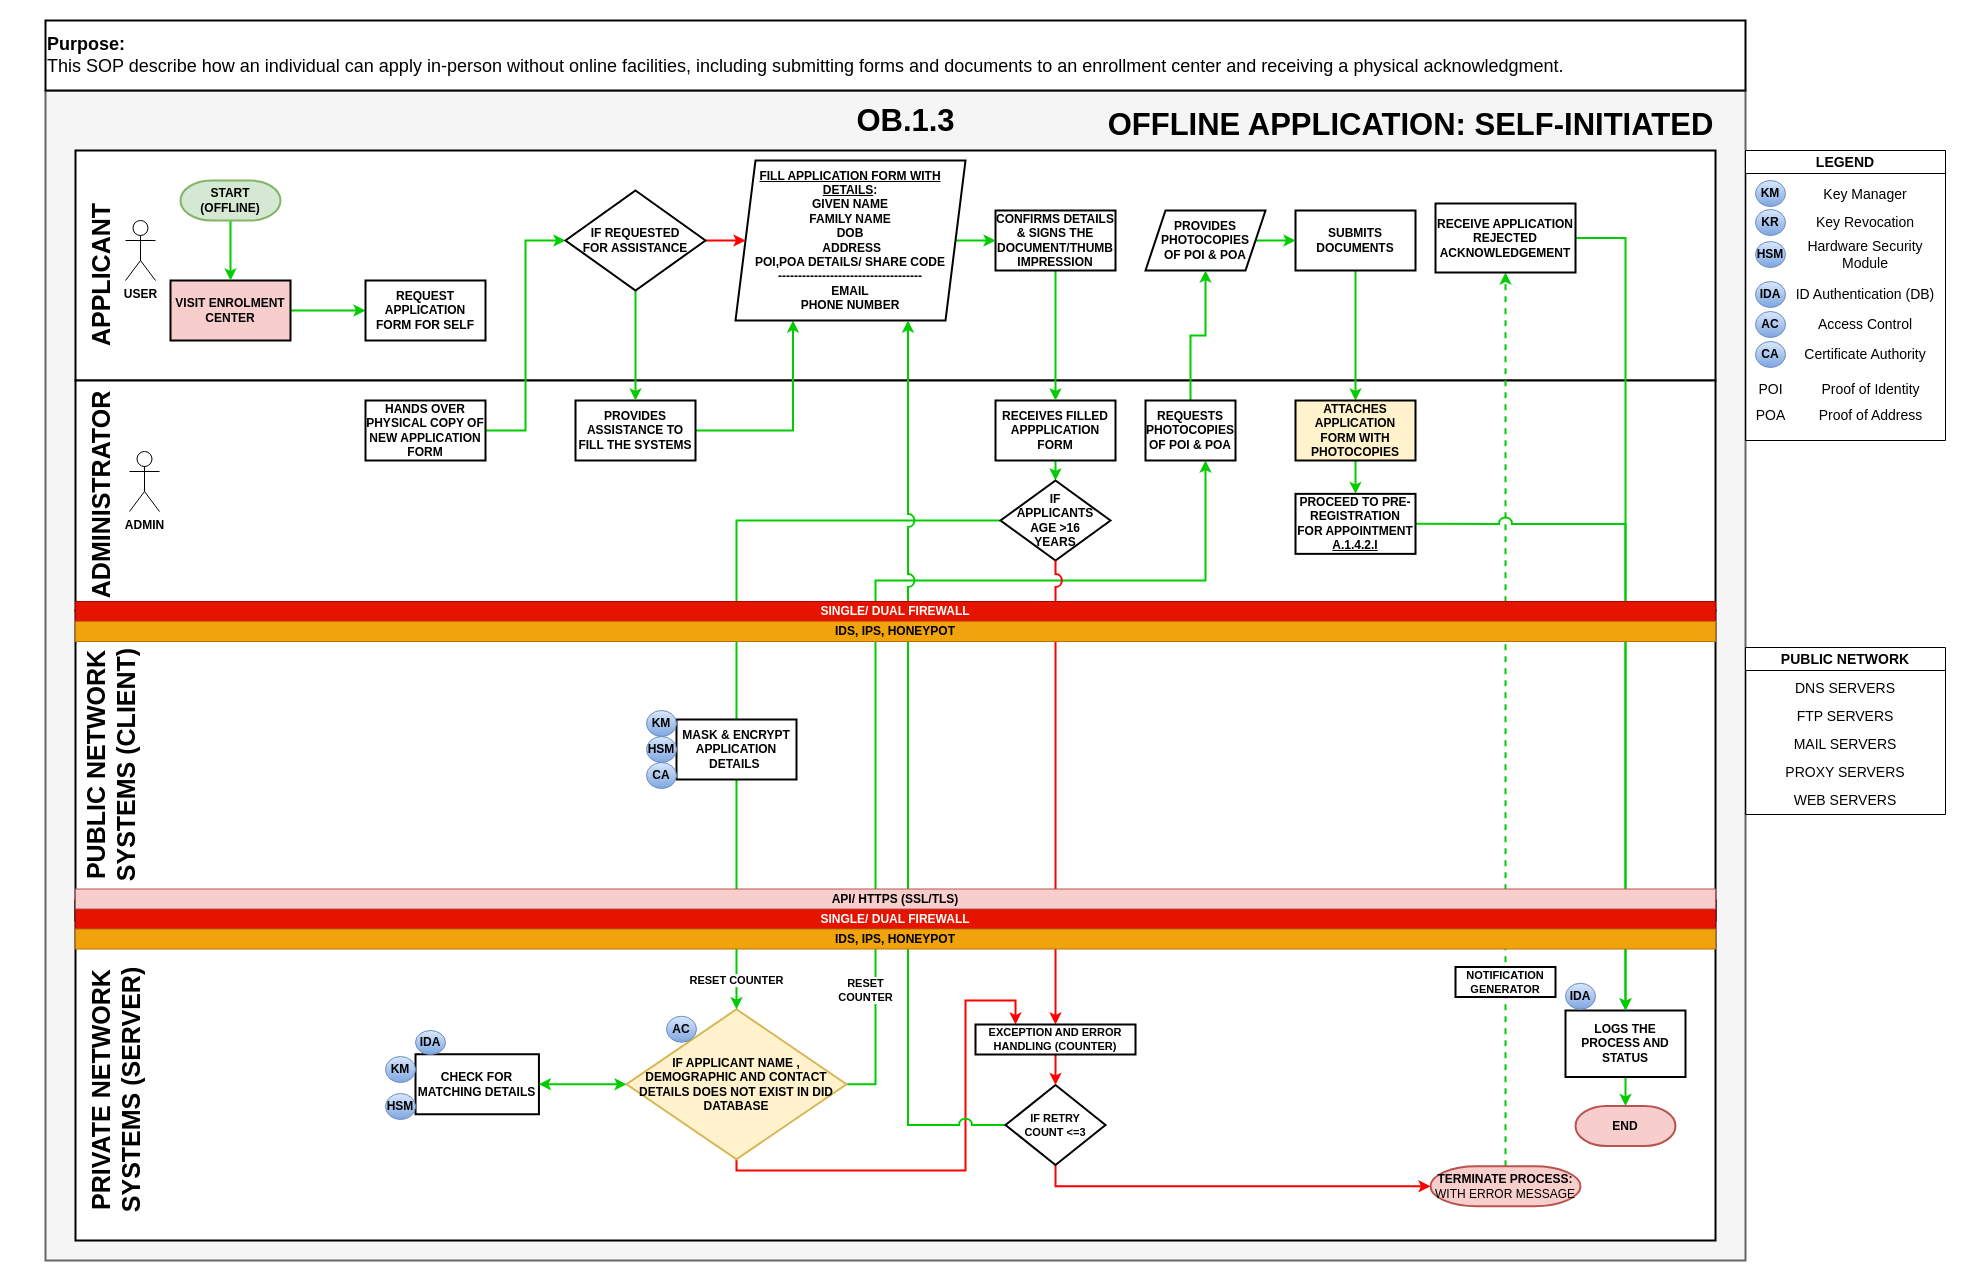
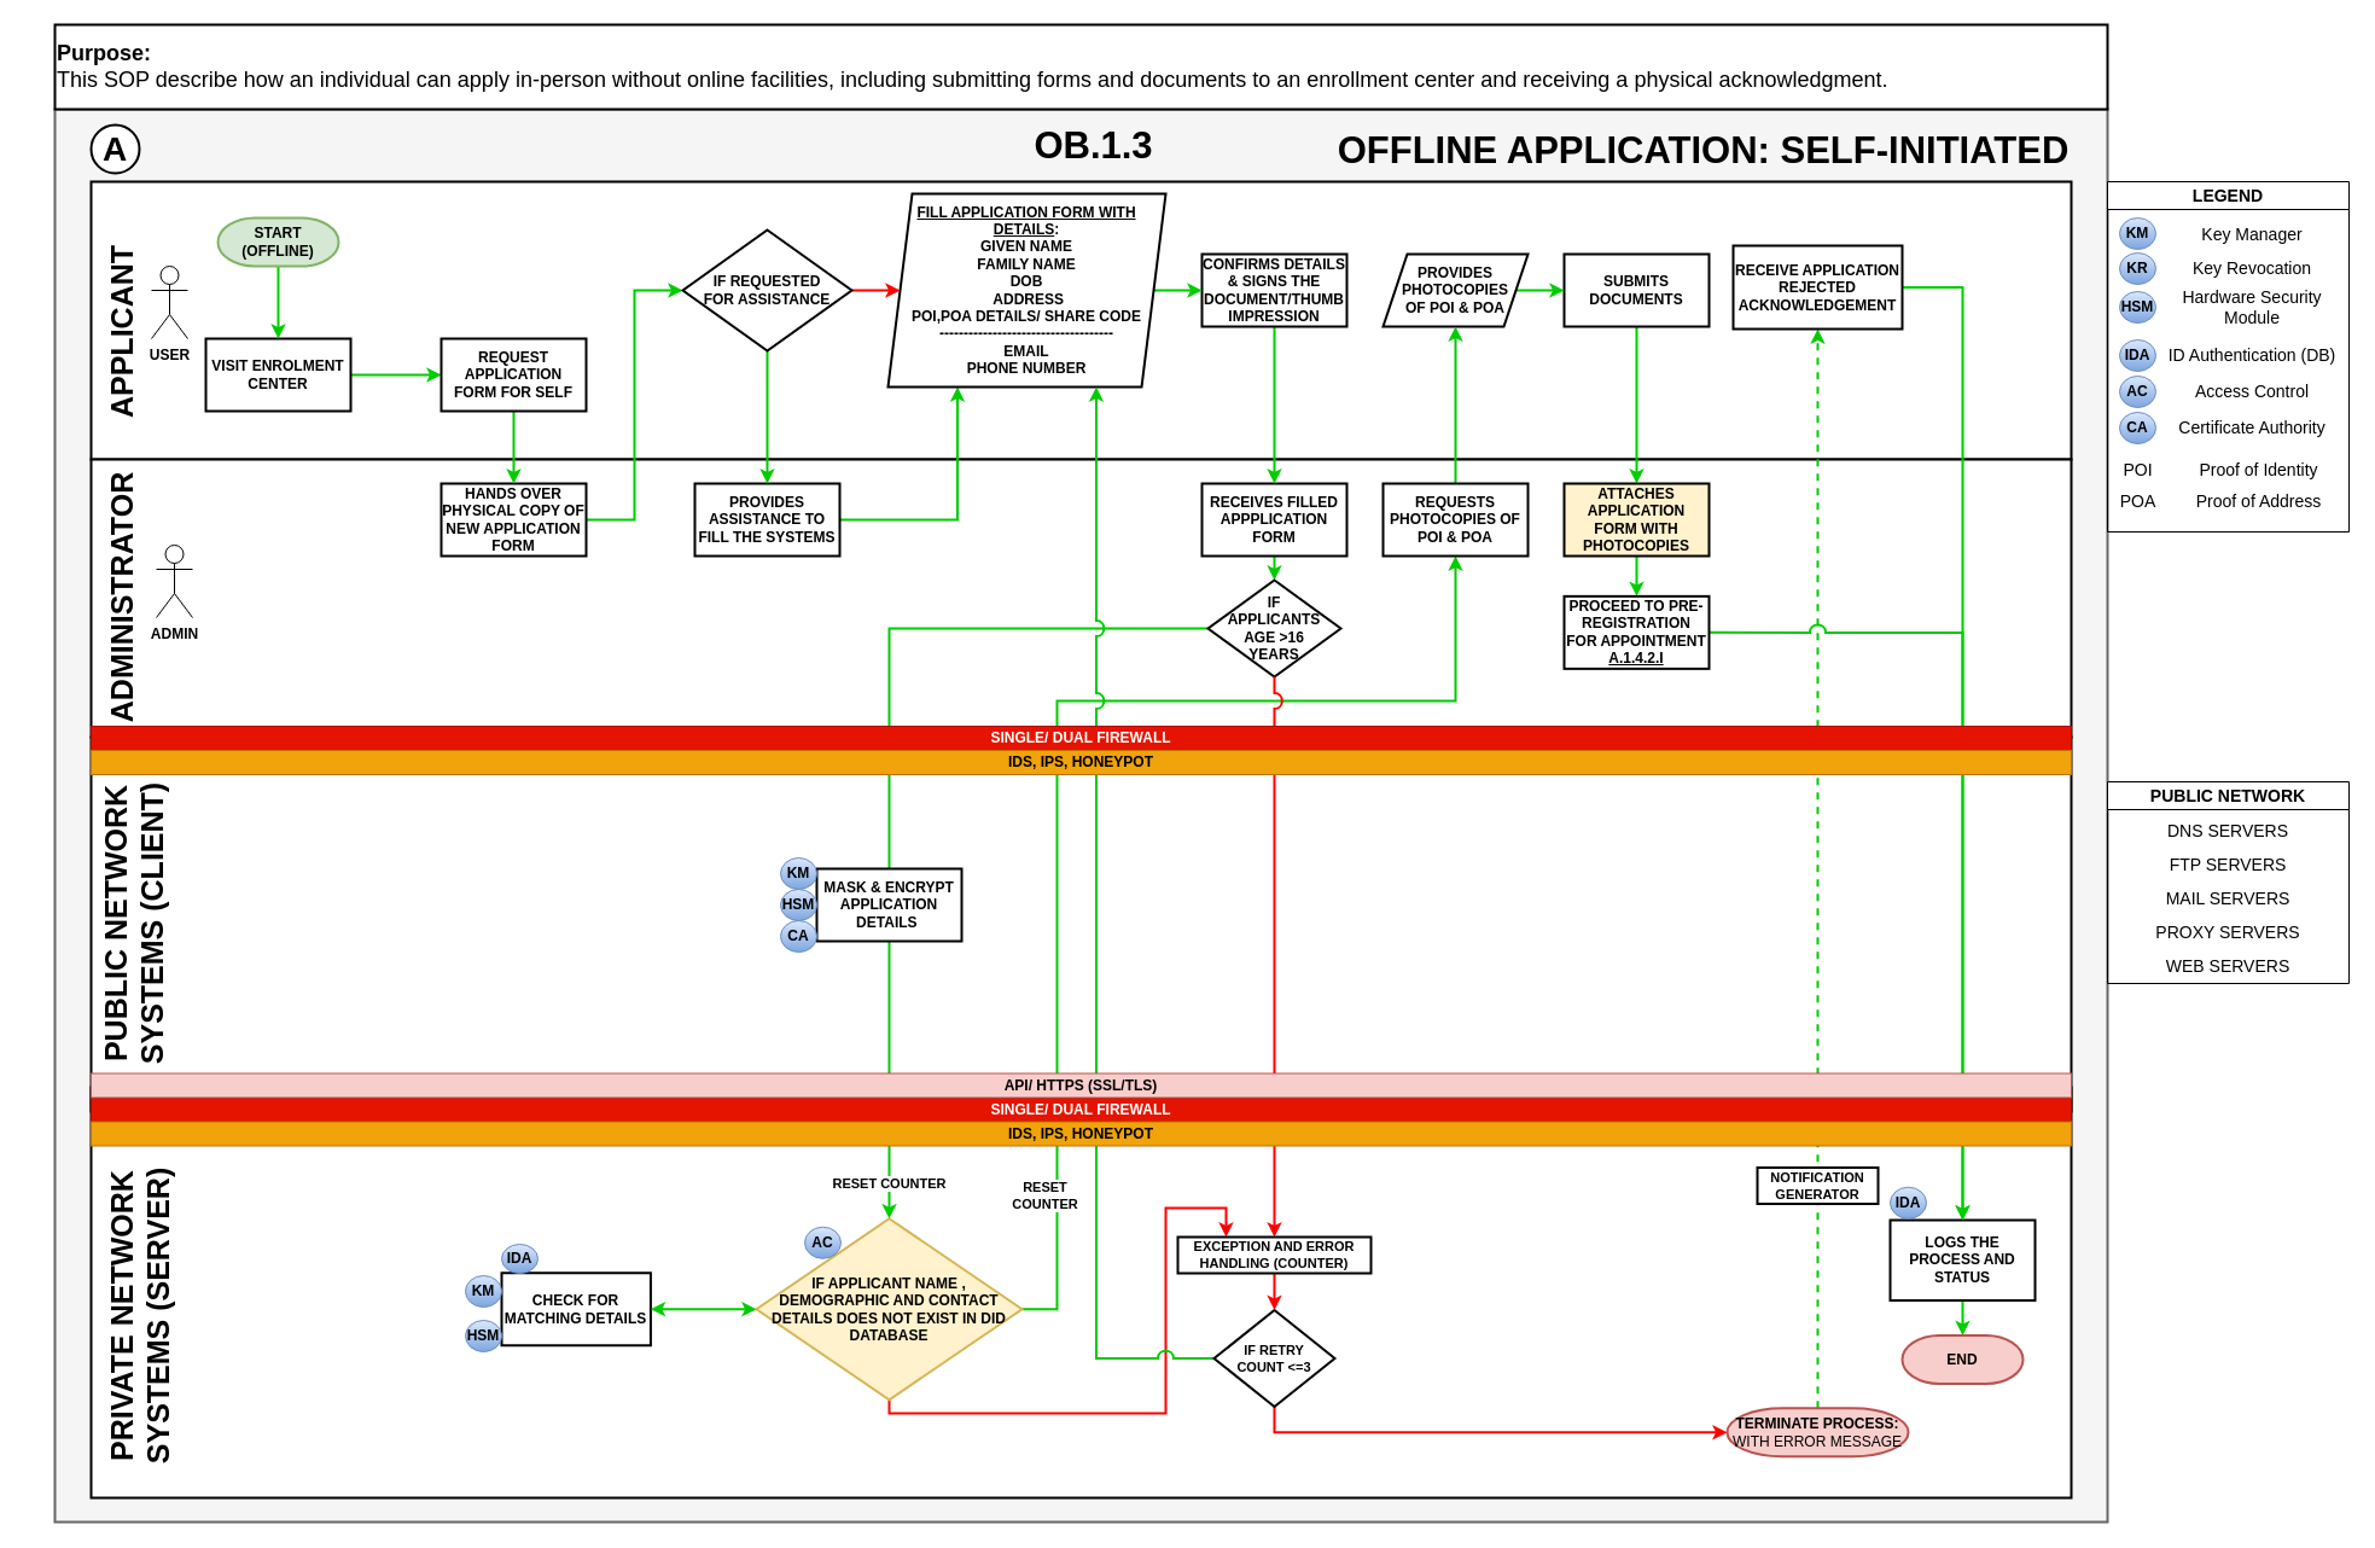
+ <mxCell id="39" value="A" style="ellipse;whiteSpace=wrap;html=1;aspect=fixed;fontSize=28;fontColor=default;strokeWidth=2;fontStyle=1" parent="1" vertex="1"><mxGeometry x="75" y="103" width="40" height="40" as="geometry" /></mxCell>
- <mxCell id="9" value="VISIT ENROLMENT CENTER" style="rounded=0;whiteSpace=wrap;html=1;strokeWidth=2;fontStyle=1;fillColor=#f8cecc;" parent="1" vertex="1"><mxGeometry x="170" y="280" width="120" height="60" as="geometry" /></mxCell>
+ <mxCell id="9" value="VISIT ENROLMENT CENTER" style="rounded=0;whiteSpace=wrap;html=1;strokeWidth=2;fontStyle=1" parent="1" vertex="1"><mxGeometry x="170" y="280" width="120" height="60" as="geometry" /></mxCell>
+ <mxCell id="27" style="edgeStyle=orthogonalEdgeStyle;rounded=0;orthogonalLoop=1;jettySize=auto;html=1;exitX=0.5;exitY=1;exitDx=0;exitDy=0;entryX=0.5;entryY=0;entryDx=0;entryDy=0;strokeColor=#00CC00;strokeWidth=2;fontStyle=1" parent="1" source="28" target="15" edge="1"><mxGeometry relative="1" as="geometry" /></mxCell>
- <mxCell id="35" value="REQUESTS PHOTOCOPIES OF POI &amp;amp; POA" style="rounded=0;whiteSpace=wrap;html=1;strokeWidth=2;fontStyle=1" parent="1" vertex="1"><mxGeometry x="1145" y="400" width="90" height="60" as="geometry" /></mxCell>
+ <mxCell id="35" value="REQUESTS PHOTOCOPIES OF POI &amp;amp; POA" style="rounded=0;whiteSpace=wrap;html=1;strokeWidth=2;fontStyle=1" parent="1" vertex="1"><mxGeometry x="1145" y="400" width="120" height="60" as="geometry" /></mxCell>
